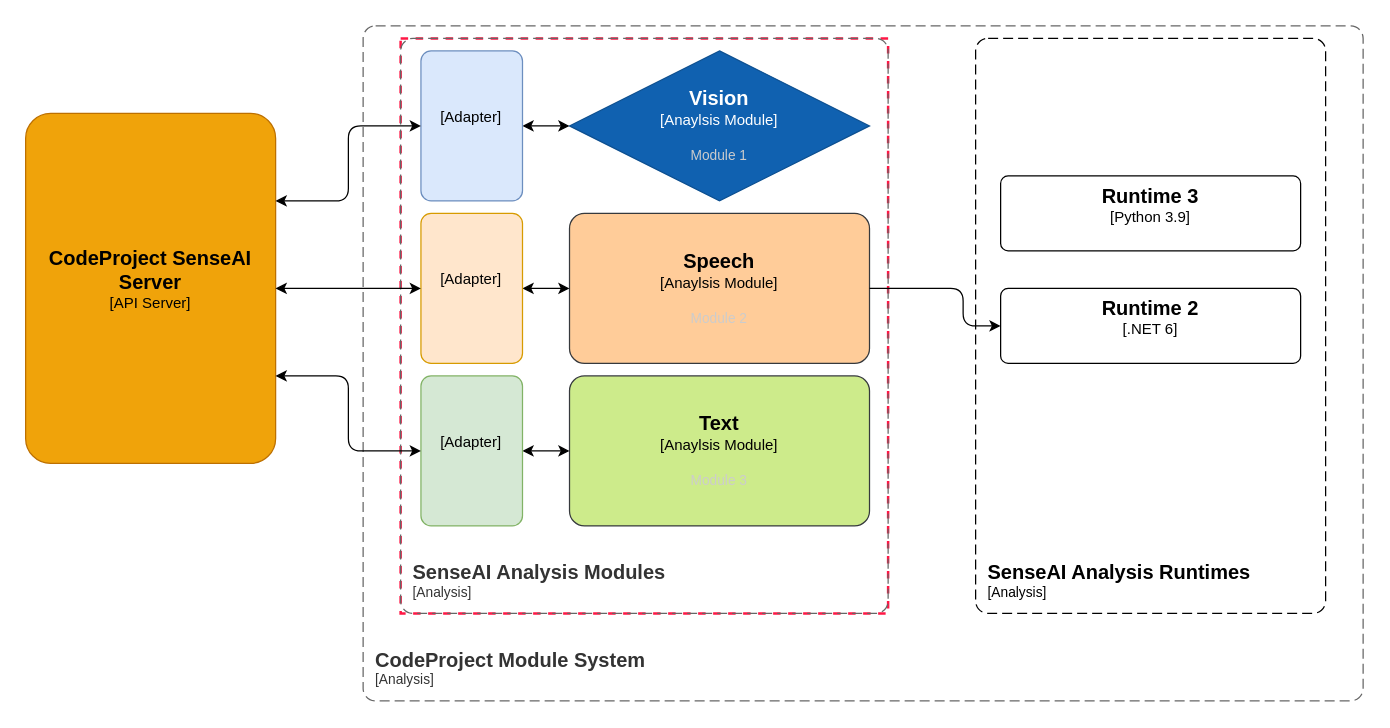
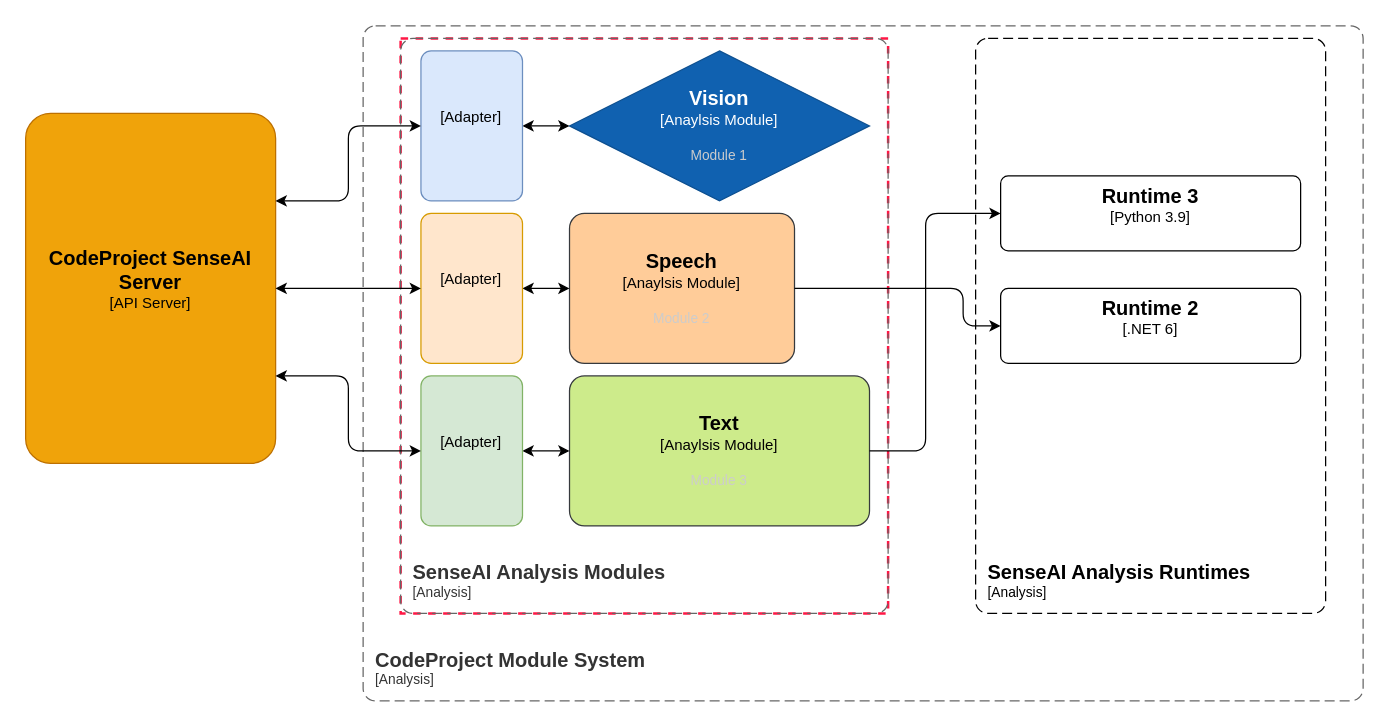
- <mxCell id="11" value="&lt;font style=&quot;font-size: 16px&quot;&gt;&lt;b&gt;Speech&lt;/b&gt;&lt;/font&gt;&lt;div&gt;[Anaylsis Module]&lt;/div&gt;&lt;br&gt;&lt;div&gt;&lt;font style=&quot;font-size: 11px&quot;&gt;&lt;font color=&quot;#cccccc&quot;&gt;Module 2&lt;/font&gt;&lt;/div&gt;" style="rounded=1;whiteSpace=wrap;html=1;labelBackgroundColor=none;fillColor=#ffcc99;align=center;arcSize=10;strokeColor=#36393d;metaEdit=1;resizable=0;points=[[0.25,0,0],[0.5,0,0],[0.75,0,0],[1,0.25,0],[1,0.5,0],[1,0.75,0],[0.75,1,0],[0.5,1,0],[0.25,1,0],[0,0.75,0],[0,0.5,0],[0,0.25,0]];" vertex="1" parent="8"><mxGeometry x="135.107" y="140" width="240" height="120" as="geometry" /></mxCell>
+ <mxCell id="11" value="&lt;font style=&quot;font-size: 16px&quot;&gt;&lt;b&gt;Speech&lt;/b&gt;&lt;/font&gt;&lt;div&gt;[Anaylsis Module]&lt;/div&gt;&lt;br&gt;&lt;div&gt;&lt;font style=&quot;font-size: 11px&quot;&gt;&lt;font color=&quot;#cccccc&quot;&gt;Module 2&lt;/font&gt;&lt;/div&gt;" style="rounded=1;whiteSpace=wrap;html=1;labelBackgroundColor=none;fillColor=#ffcc99;align=center;arcSize=10;strokeColor=#36393d;metaEdit=1;resizable=0;points=[[0.25,0,0],[0.5,0,0],[0.75,0,0],[1,0.25,0],[1,0.5,0],[1,0.75,0],[0.75,1,0],[0.5,1,0],[0.25,1,0],[0,0.75,0],[0,0.5,0],[0,0.25,0]];" vertex="1" parent="8"><mxGeometry x="135.107" y="140" width="180" height="120" as="geometry" /></mxCell>
+ <mxCell id="20" style="edgeStyle=orthogonalEdgeStyle;rounded=1;comic=0;orthogonalLoop=1;jettySize=auto;html=1;exitX=1;exitY=0.5;exitDx=0;exitDy=0;exitPerimeter=0;entryX=0;entryY=0.5;entryDx=0;entryDy=0;" edge="1" parent="3" source="12" target="7"><mxGeometry relative="1" as="geometry"><Array as="points"><mxPoint x="450" y="340" /><mxPoint x="450" y="150" /></Array></mxGeometry></mxCell>
